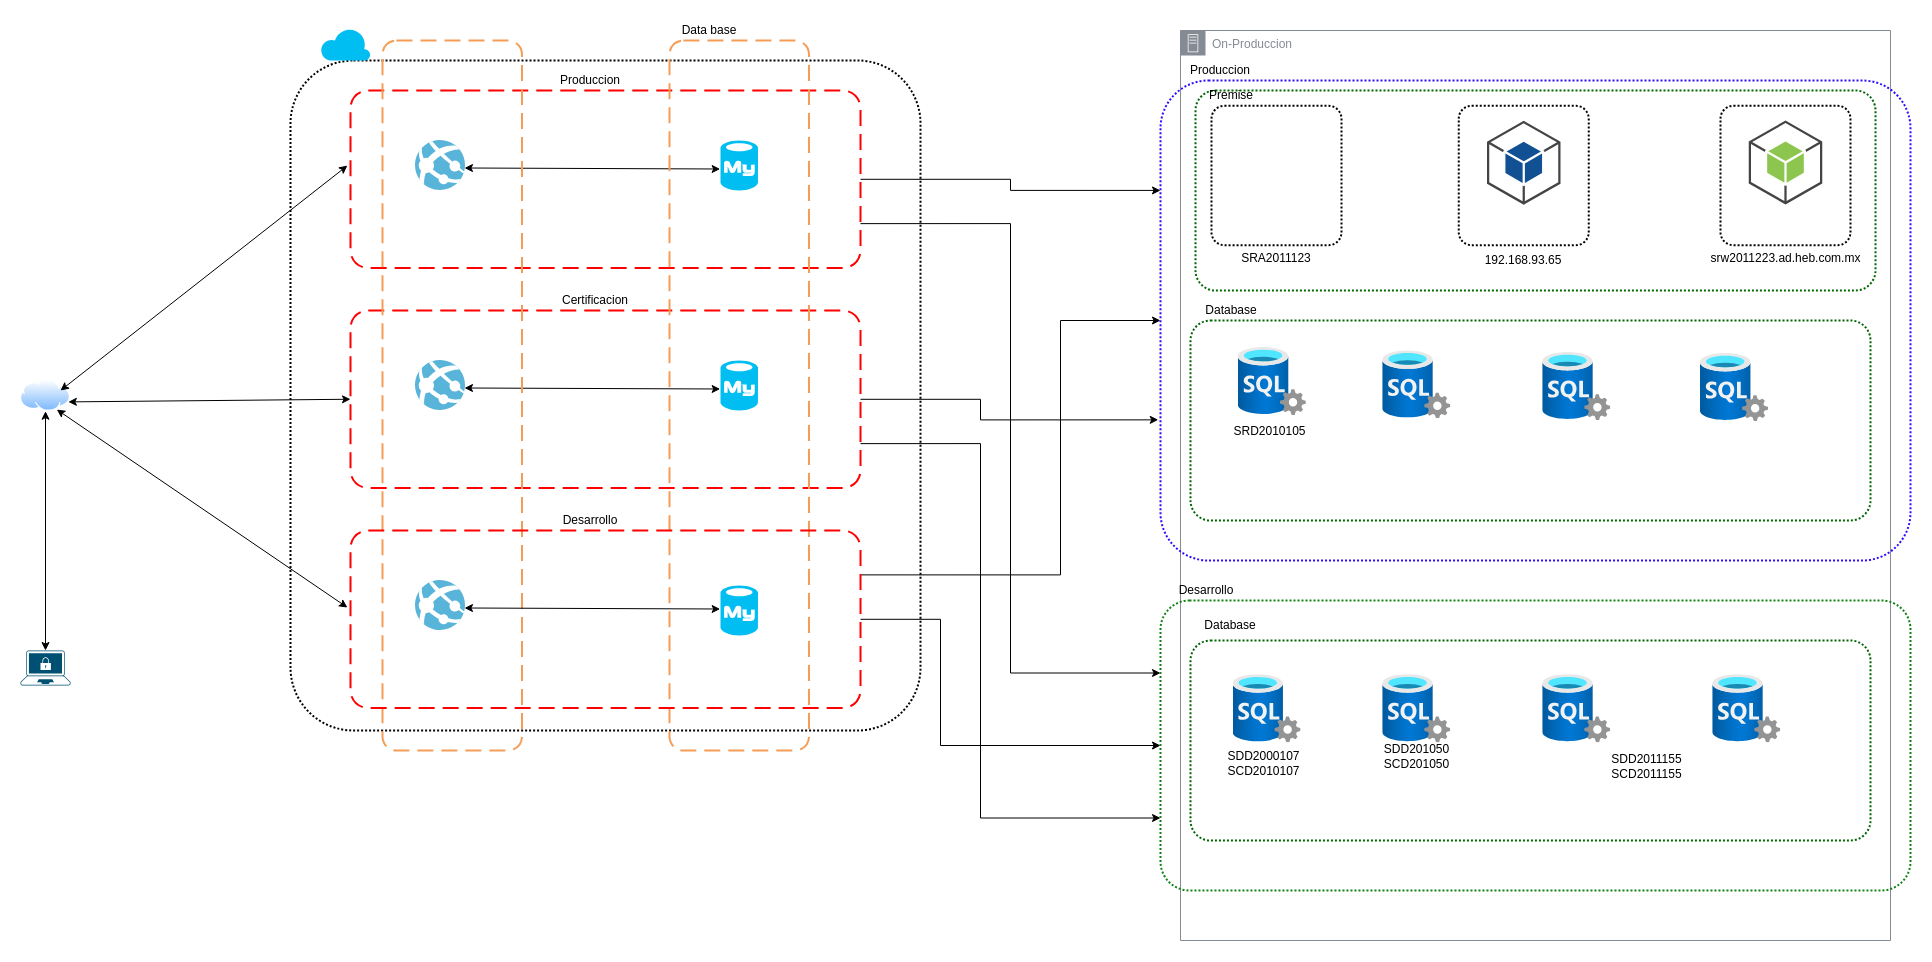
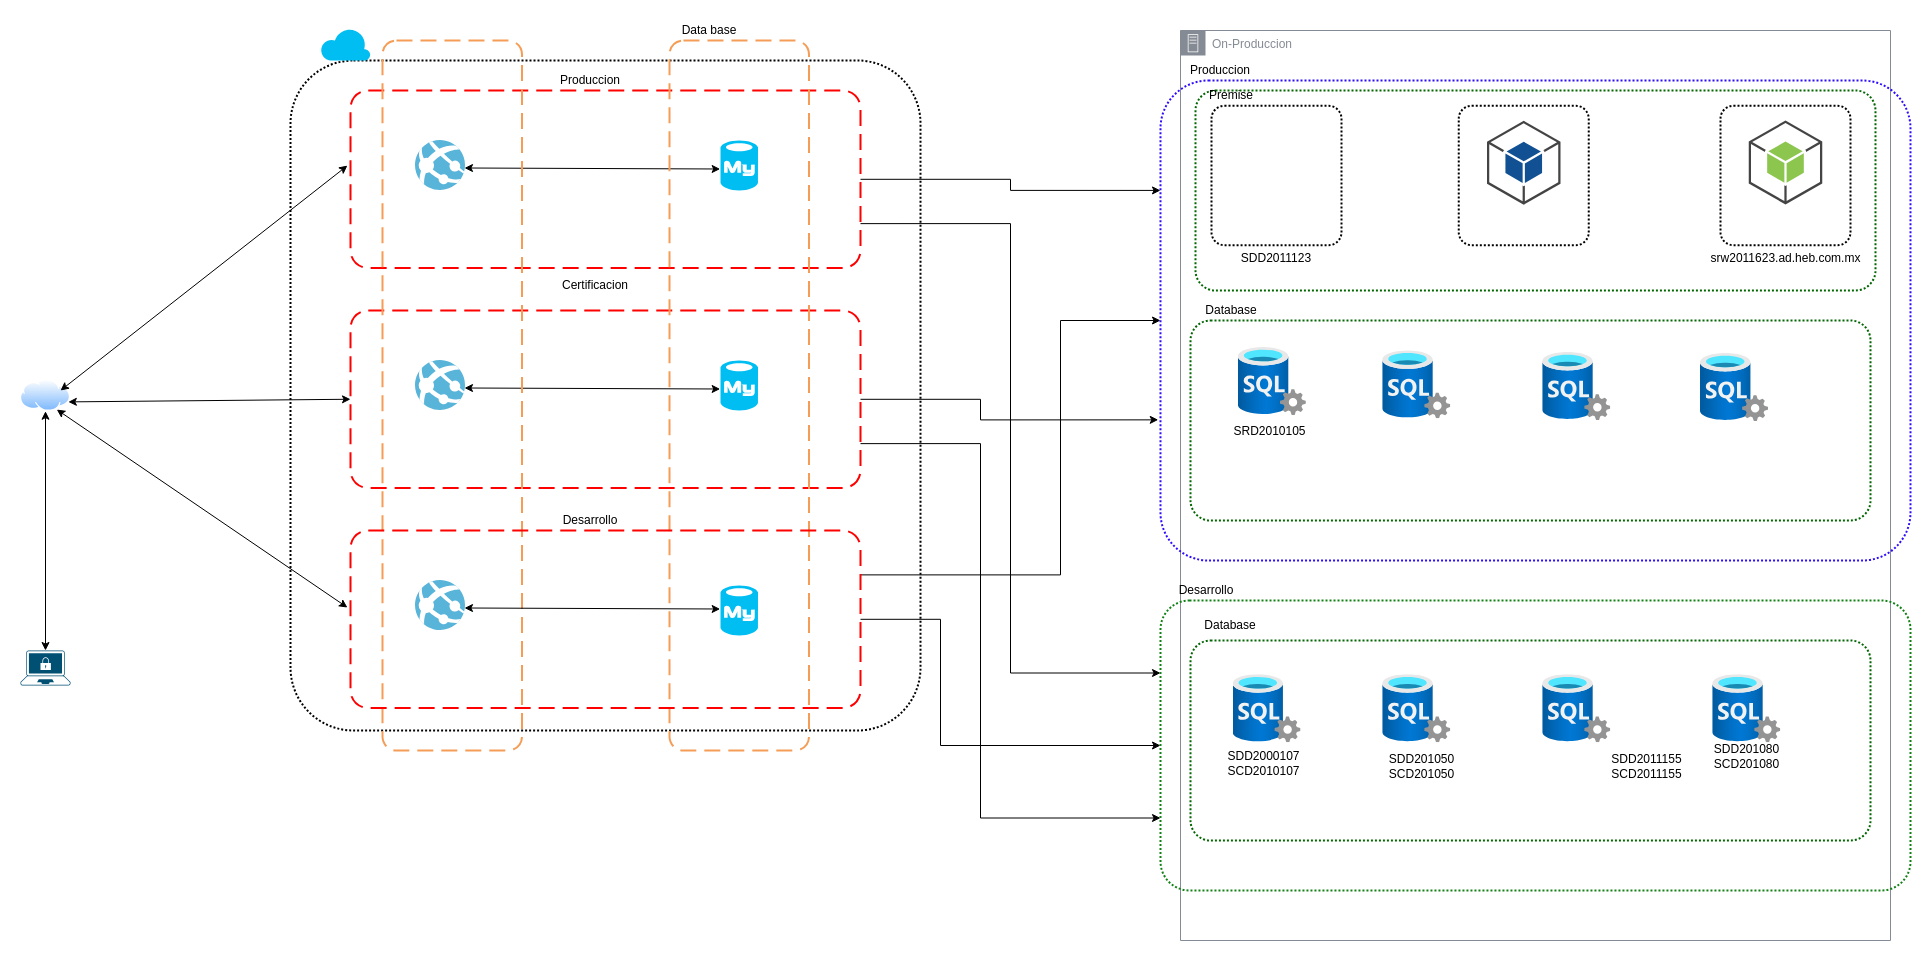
- <mxCell id="42" value="SRA2011123" style="text;html=1;strokeColor=none;fillColor=none;align=center;verticalAlign=middle;whiteSpace=wrap;rounded=0;" vertex="1" parent="1"><mxGeometry x="1236" y="247.5" width="80" height="20" as="geometry" /></mxCell>
+ <mxCell id="42" value="SDD2011123" style="text;html=1;strokeColor=none;fillColor=none;align=center;verticalAlign=middle;whiteSpace=wrap;rounded=0;" vertex="1" parent="1"><mxGeometry x="1236" y="247.5" width="80" height="20" as="geometry" /></mxCell>
- <mxCell id="46" value="srw2011223.ad.heb.com.mx" style="text;html=1;strokeColor=none;fillColor=none;align=center;verticalAlign=middle;whiteSpace=wrap;rounded=0;" vertex="1" parent="1"><mxGeometry x="1692.5" y="247.5" width="185" height="20" as="geometry" /></mxCell>
+ <mxCell id="46" value="srw2011623.ad.heb.com.mx" style="text;html=1;strokeColor=none;fillColor=none;align=center;verticalAlign=middle;whiteSpace=wrap;rounded=0;" vertex="1" parent="1"><mxGeometry x="1692.5" y="247.5" width="185" height="20" as="geometry" /></mxCell>
- <mxCell id="43" value="192.168.93.65" style="text;html=1;strokeColor=none;fillColor=none;align=center;verticalAlign=middle;whiteSpace=wrap;rounded=0;" vertex="1" parent="1"><mxGeometry x="1478.25" y="250" width="90" height="20" as="geometry" /></mxCell>
- <mxCell id="16" value="Certificacion" style="text;html=1;strokeColor=none;fillColor=none;align=center;verticalAlign=middle;whiteSpace=wrap;rounded=0;" vertex="1" parent="1"><mxGeometry x="560" y="290" width="70" height="20" as="geometry" /></mxCell>
+ <mxCell id="16" value="Certificacion" style="text;html=1;strokeColor=none;fillColor=none;align=center;verticalAlign=middle;whiteSpace=wrap;rounded=0;" vertex="1" parent="1"><mxGeometry x="560" y="275" width="70" height="20" as="geometry" /></mxCell>
- <mxCell id="64" value="SDD201050&lt;br&gt;SCD201050" style="text;html=1;strokeColor=none;fillColor=none;align=center;verticalAlign=middle;whiteSpace=wrap;rounded=0;" vertex="1" parent="1"><mxGeometry x="1370" y="743.25" width="92.5" height="25" as="geometry" /></mxCell>
+ <mxCell id="64" value="SDD201050&lt;br&gt;SCD201050" style="text;html=1;strokeColor=none;fillColor=none;align=center;verticalAlign=middle;whiteSpace=wrap;rounded=0;" vertex="1" parent="1"><mxGeometry x="1375" y="753.25" width="92.5" height="25" as="geometry" /></mxCell>
+ <mxCell id="62" value="SDD201080&lt;br&gt;SCD201080" style="text;html=1;strokeColor=none;fillColor=none;align=center;verticalAlign=middle;whiteSpace=wrap;rounded=0;" vertex="1" parent="1"><mxGeometry x="1700" y="743.25" width="92.5" height="25" as="geometry" /></mxCell>
